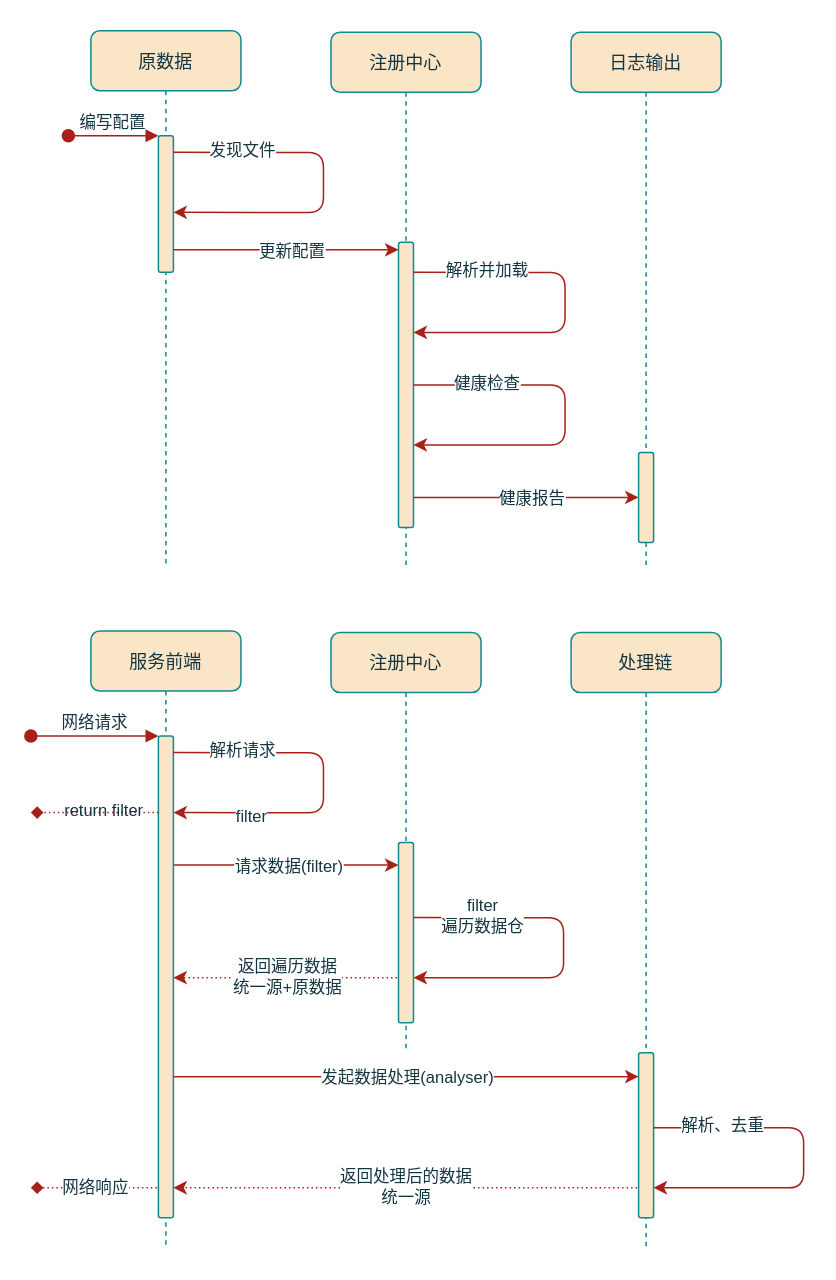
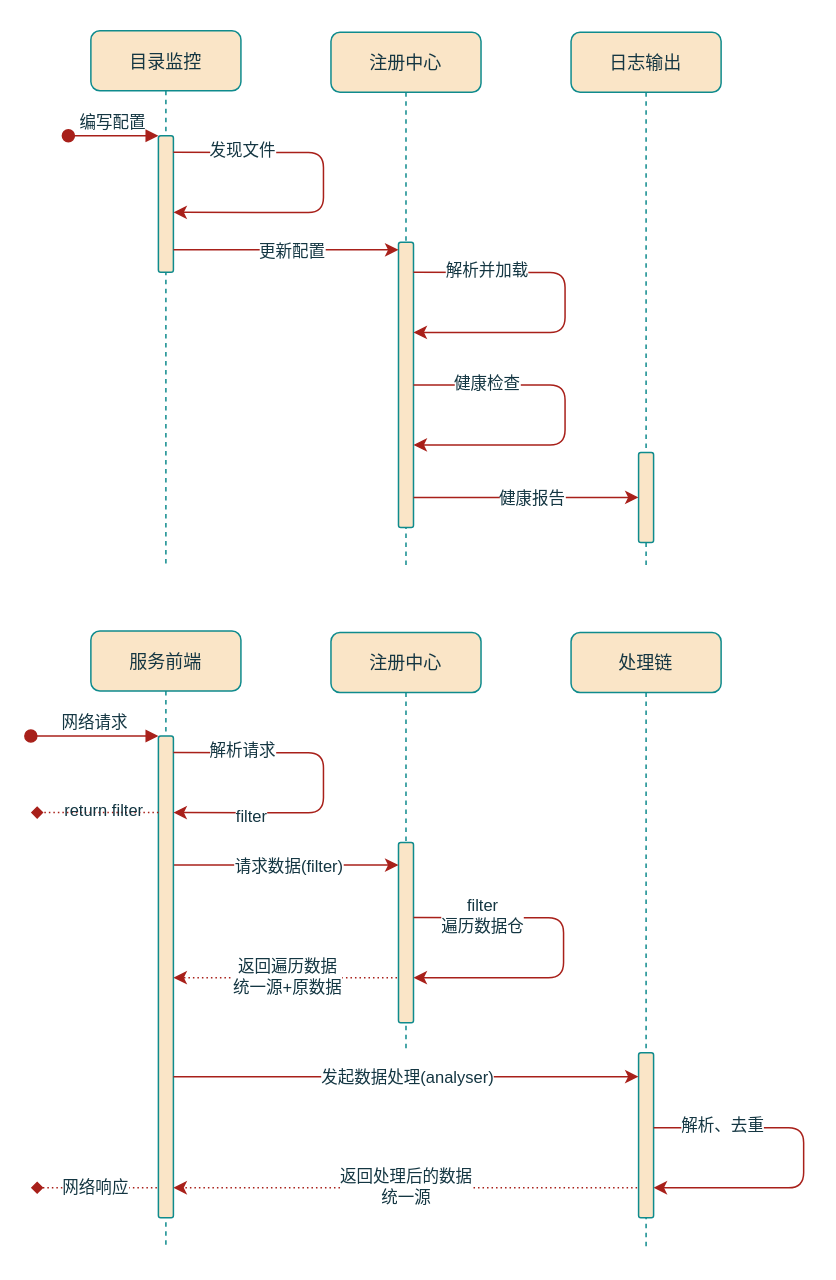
- <mxCell id="2" value="原数据" style="shape=umlLifeline;perimeter=lifelinePerimeter;container=0;collapsible=0;recursiveResize=0;rounded=1;shadow=0;strokeWidth=1;fillColor=#FAE5C7;strokeColor=#0F8B8D;fontColor=#143642;" parent="1" vertex="1"><mxGeometry x="60" y="20" width="100" height="355" as="geometry" /></mxCell>
+ <mxCell id="2" value="目录监控" style="shape=umlLifeline;perimeter=lifelinePerimeter;container=0;collapsible=0;recursiveResize=0;rounded=1;shadow=0;strokeWidth=1;fillColor=#FAE5C7;strokeColor=#0F8B8D;fontColor=#143642;" parent="1" vertex="1"><mxGeometry x="60" y="20" width="100" height="355" as="geometry" /></mxCell>
